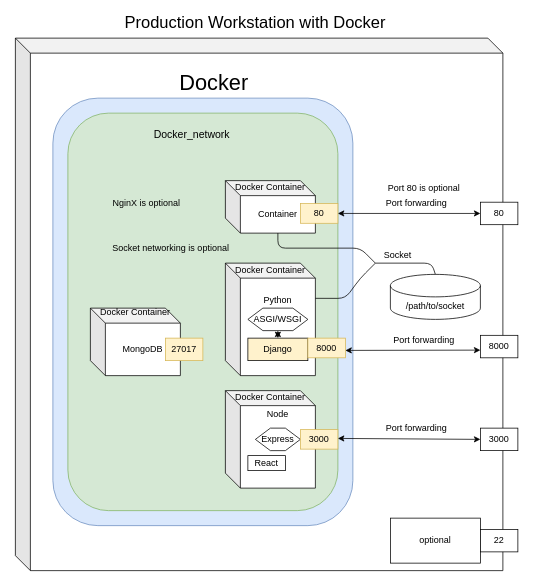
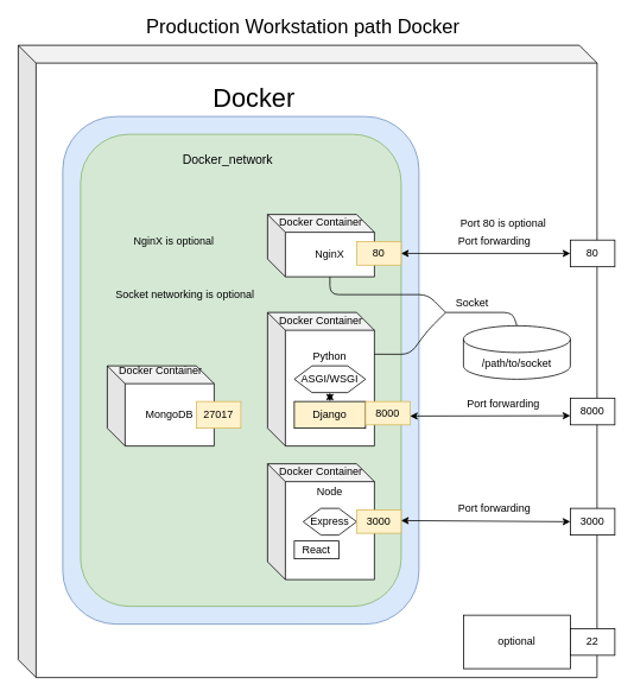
- <mxCell id="3" value="&lt;font style=&quot;font-size: 22px&quot;&gt;Production Workstation with Docker&lt;/font&gt;" style="text;html=1;strokeColor=none;fillColor=none;align=center;verticalAlign=middle;whiteSpace=wrap;rounded=0;" parent="1" vertex="1"><mxGeometry x="130" y="20" width="420" height="20" as="geometry" /></mxCell>
+ <mxCell id="3" value="&lt;font style=&quot;font-size: 22px&quot;&gt;Production Workstation path Docker&lt;/font&gt;" style="text;html=1;strokeColor=none;fillColor=none;align=center;verticalAlign=middle;whiteSpace=wrap;rounded=0;" parent="1" vertex="1"><mxGeometry x="130" y="20" width="420" height="20" as="geometry" /></mxCell>
- <mxCell id="24" value="Container" style="shape=cube;whiteSpace=wrap;html=1;boundedLbl=1;backgroundOutline=1;darkOpacity=0.05;darkOpacity2=0.1;" parent="23" vertex="1"><mxGeometry width="120" height="70" as="geometry" /></mxCell>
+ <mxCell id="24" value="NginX" style="shape=cube;whiteSpace=wrap;html=1;boundedLbl=1;backgroundOutline=1;darkOpacity=0.05;darkOpacity2=0.1;" parent="23" vertex="1"><mxGeometry width="120" height="70" as="geometry" /></mxCell>
- <mxCell id="52" value="Socket networking is optional" style="text;html=1;strokeColor=none;fillColor=none;align=center;verticalAlign=middle;whiteSpace=wrap;rounded=0;" vertex="1" parent="1"><mxGeometry x="130" y="320" width="195" height="20" as="geometry" /></mxCell>
+ <mxCell id="52" value="Socket networking is optional" style="text;html=1;strokeColor=none;fillColor=none;align=center;verticalAlign=middle;whiteSpace=wrap;rounded=0;" vertex="1" parent="1"><mxGeometry x="110" y="320" width="195" height="20" as="geometry" /></mxCell>
